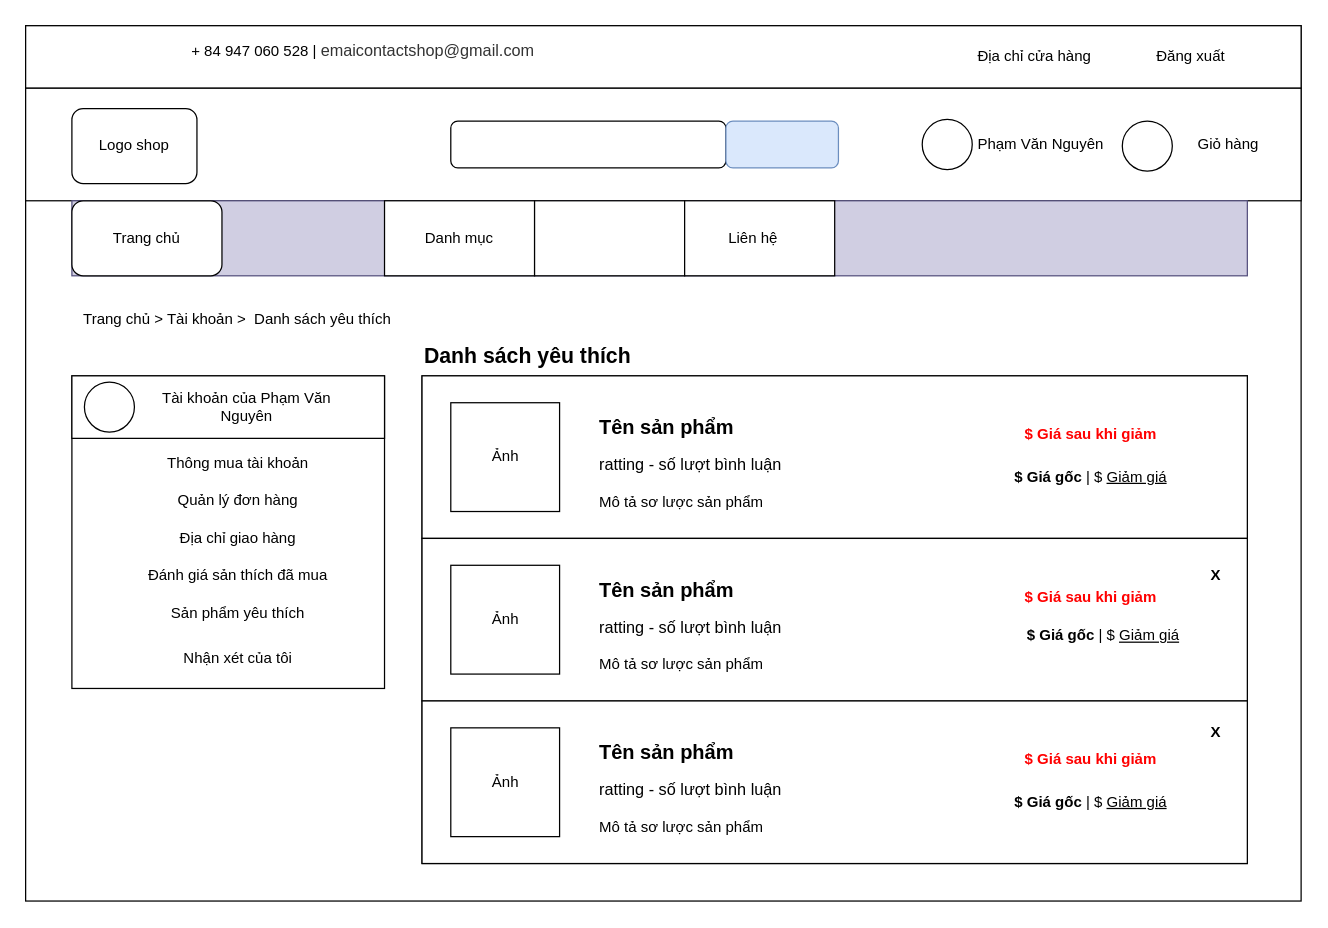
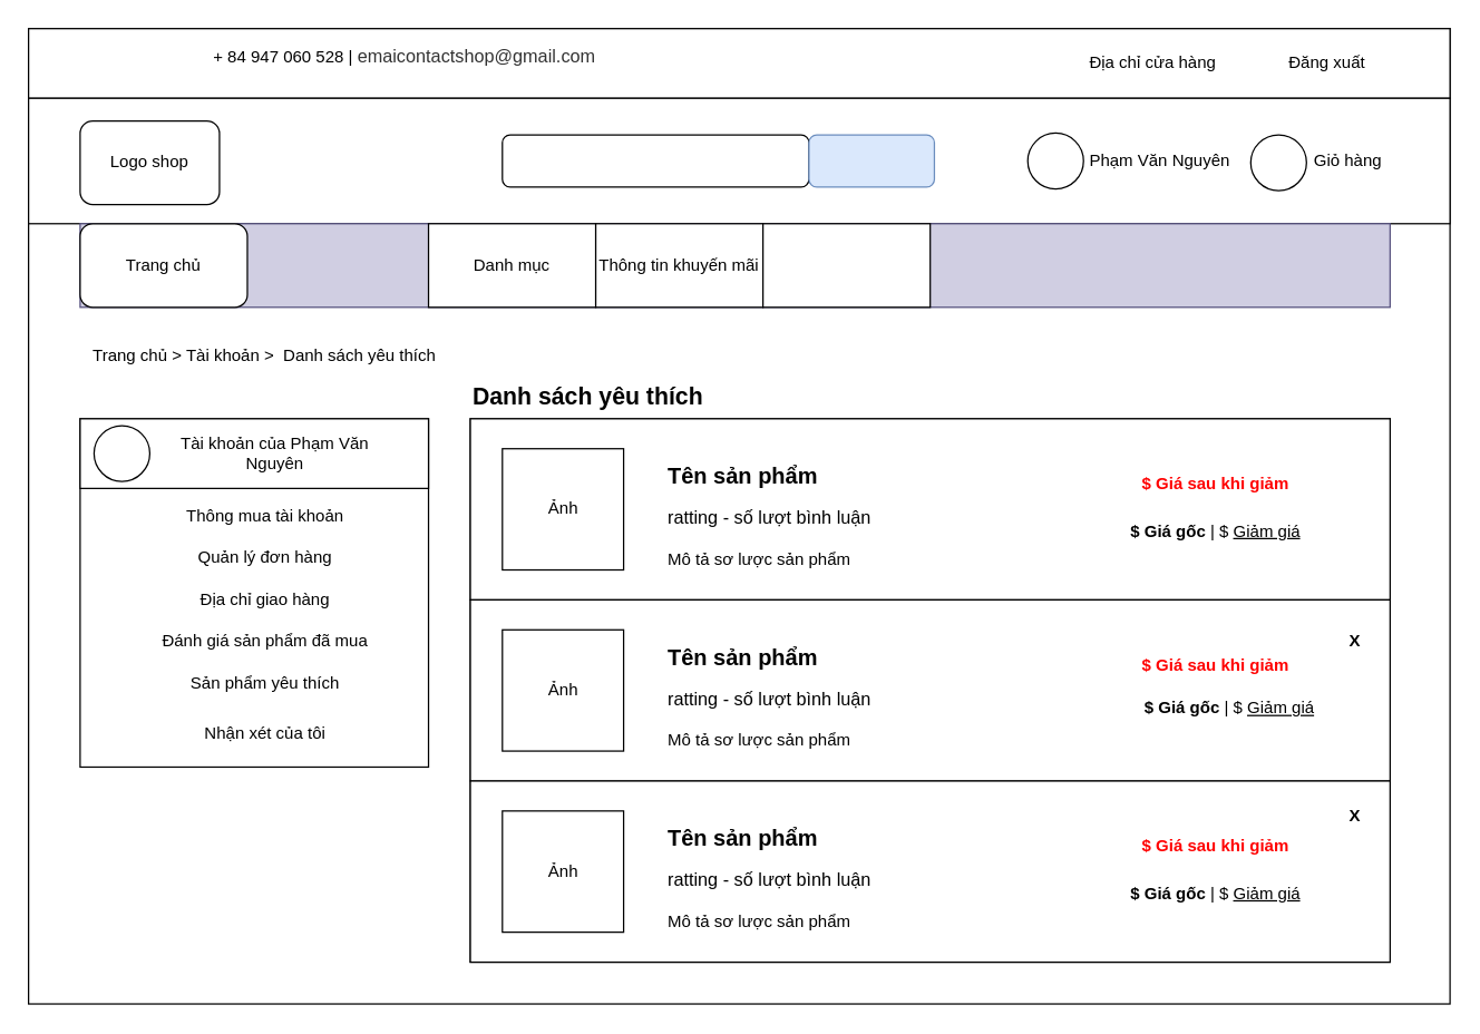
- <mxCell id="14" value="Giỏ hàng" style="text;html=1;strokeColor=none;fillColor=none;align=center;verticalAlign=middle;whiteSpace=wrap;rounded=0;shadow=0;glass=0;" parent="1" vertex="1"><mxGeometry x="952" y="105" width="60" height="20" as="geometry" /></mxCell>
+ <mxCell id="14" value="Giỏ hàng" style="text;html=1;strokeColor=none;fillColor=none;align=center;verticalAlign=middle;whiteSpace=wrap;rounded=0;shadow=0;glass=0;" parent="1" vertex="1"><mxGeometry x="937" y="105" width="60" height="20" as="geometry" /></mxCell>
+ <mxCell id="22" value="Thông tin khuyến mãi" style="text;html=1;strokeColor=none;fillColor=none;align=center;verticalAlign=middle;whiteSpace=wrap;rounded=0;shadow=0;glass=0;" parent="1" vertex="1"><mxGeometry x="427" y="180" width="120" height="20" as="geometry" /></mxCell>
- <mxCell id="23" value="Liên hệ" style="text;html=1;strokeColor=none;fillColor=none;align=center;verticalAlign=middle;whiteSpace=wrap;rounded=0;shadow=0;glass=0;" parent="1" vertex="1"><mxGeometry x="557" y="180" width="90" height="20" as="geometry" /></mxCell>
- <mxCell id="30" value="Đánh giá sản thích đã mua" style="text;html=1;strokeColor=none;fillColor=none;align=center;verticalAlign=middle;whiteSpace=wrap;rounded=0;" parent="1" vertex="1"><mxGeometry x="85" y="450" width="210" height="20" as="geometry" /></mxCell>
+ <mxCell id="30" value="Đánh giá sản phẩm đã mua" style="text;html=1;strokeColor=none;fillColor=none;align=center;verticalAlign=middle;whiteSpace=wrap;rounded=0;" parent="1" vertex="1"><mxGeometry x="85" y="450" width="210" height="20" as="geometry" /></mxCell>
